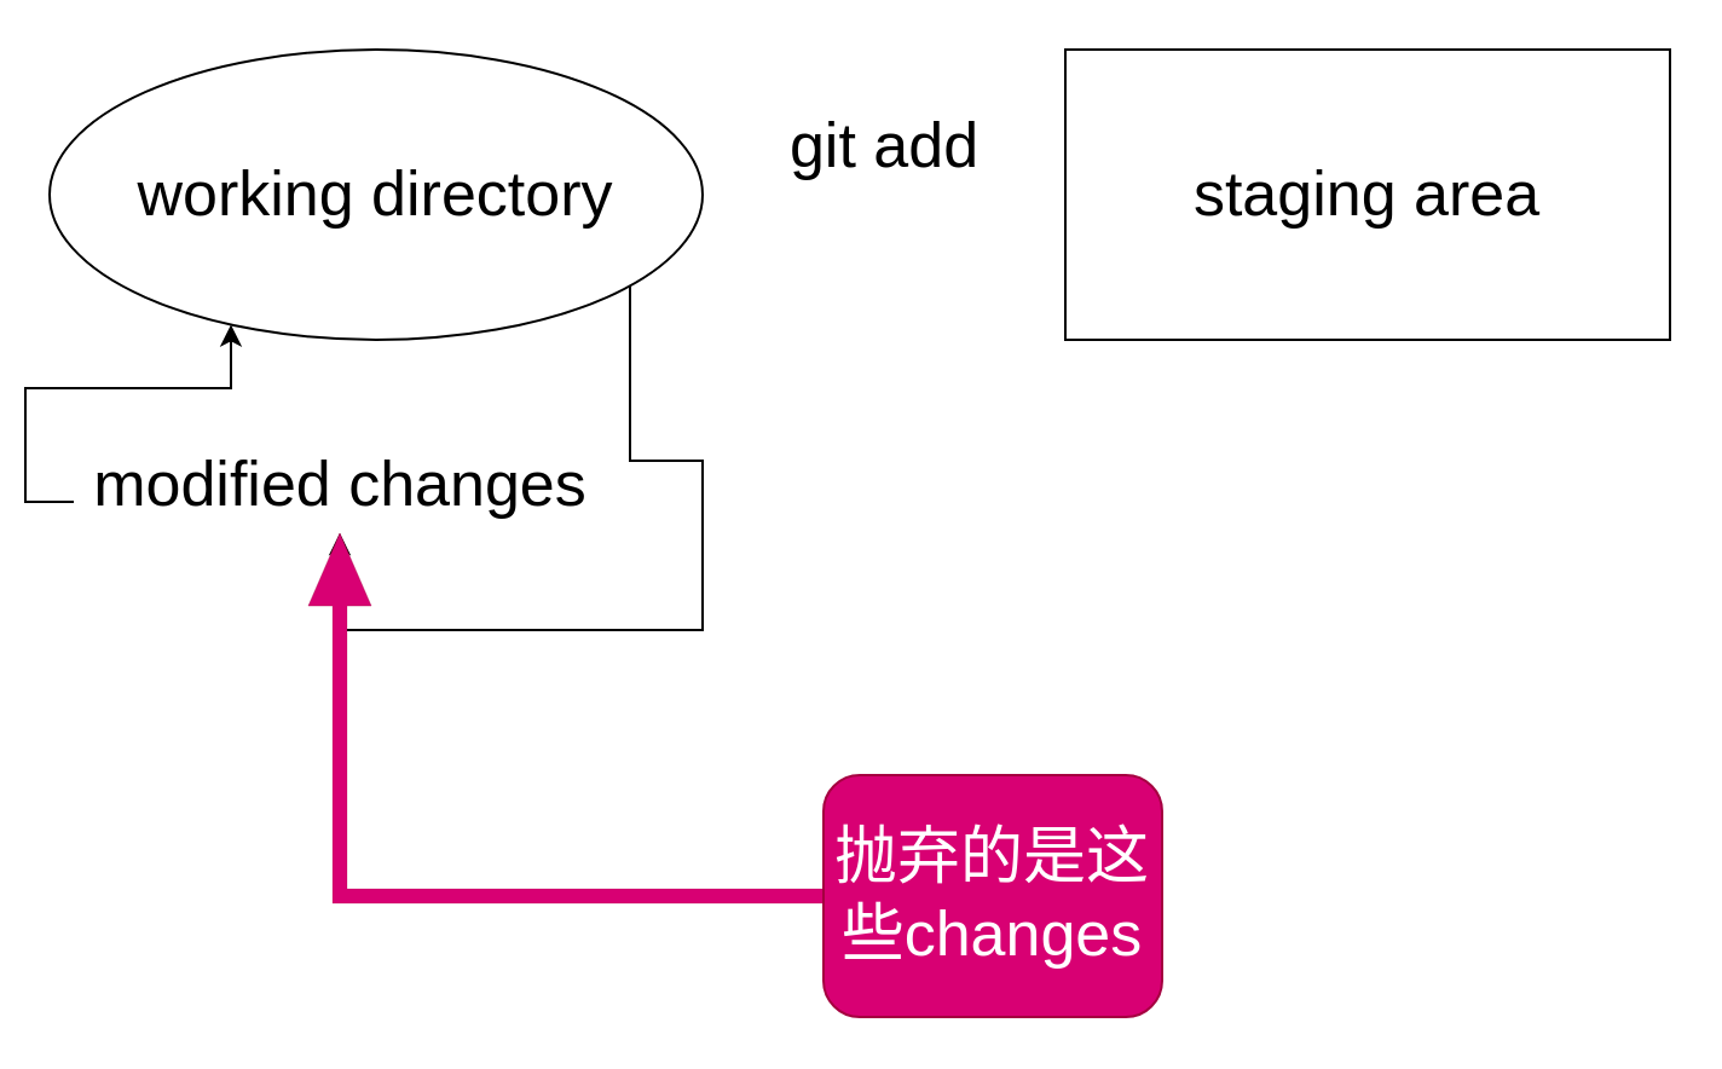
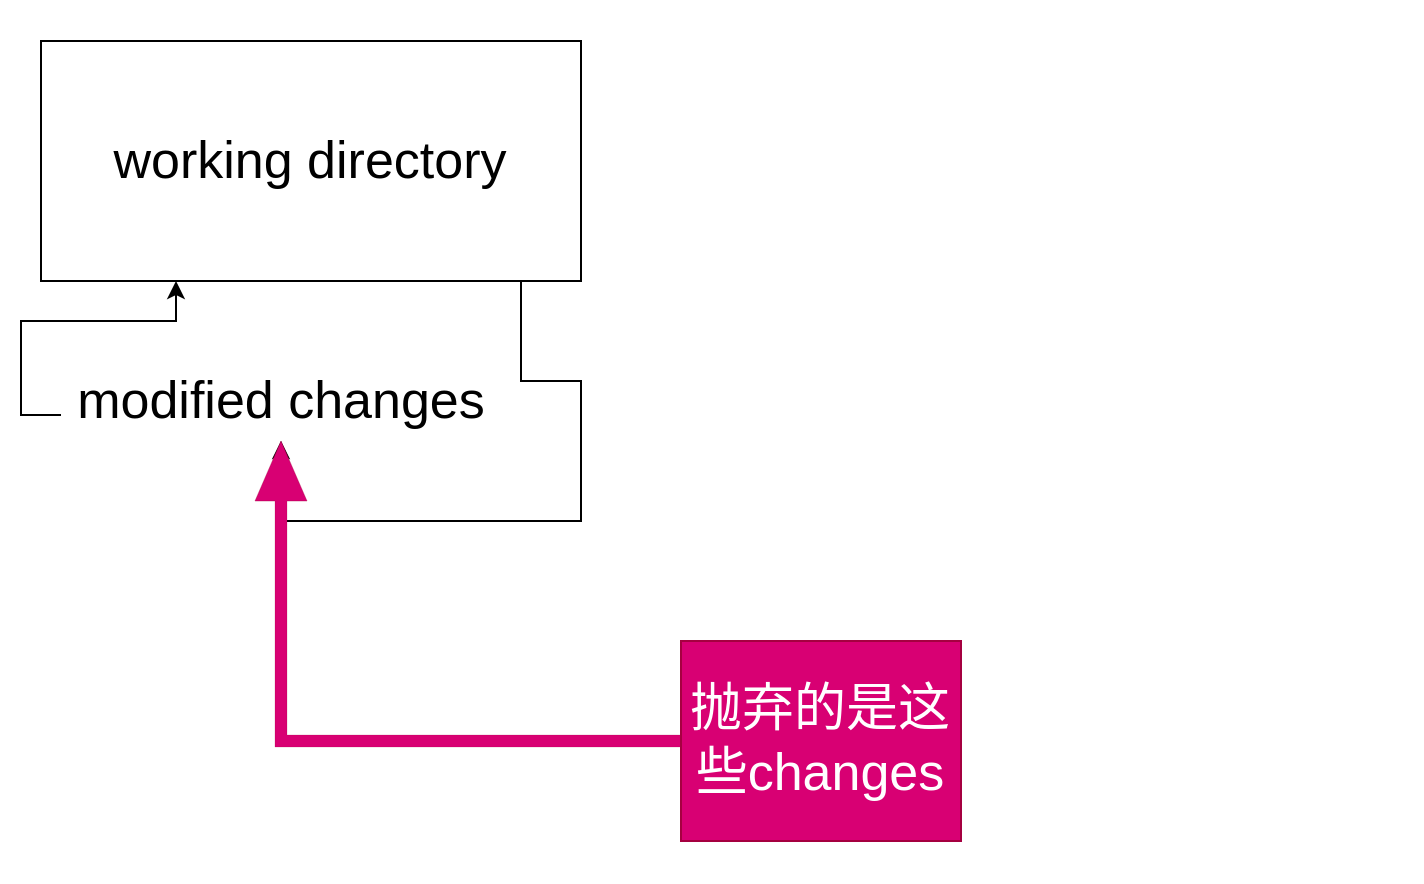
- <mxCell id="5" value="git add" style="text;html=1;align=center;verticalAlign=middle;resizable=0;points=[];autosize=1;strokeColor=none;fillColor=none;fontSize=26;" vertex="1" parent="1"><mxGeometry x="320" y="40" width="90" height="40" as="geometry" /></mxCell>
- <mxCell id="3" value="&lt;h3&gt;&lt;font style=&quot;font-size: 26px ; font-weight: normal&quot;&gt;working directory&lt;/font&gt;&lt;/h3&gt;" style="ellipse;whiteSpace=wrap;html=1;fontStyle=1;" vertex="1" parent="1"><mxGeometry x="20" y="20" width="270" height="120" as="geometry" /></mxCell>
+ <mxCell id="3" value="&lt;h3&gt;&lt;font style=&quot;font-size: 26px ; font-weight: normal&quot;&gt;working directory&lt;/font&gt;&lt;/h3&gt;" style="rounded=0;whiteSpace=wrap;html=1;fontStyle=1" vertex="1" parent="1"><mxGeometry x="20" y="20" width="270" height="120" as="geometry" /></mxCell>
- <mxCell id="4" value="staging area" style="whiteSpace=wrap;html=1;fontSize=26;" vertex="1" parent="1"><mxGeometry x="440" y="20" width="250" height="120" as="geometry" /></mxCell>
- <mxCell id="9" value="抛弃的是这些changes" style="rounded=1;whiteSpace=wrap;html=1;fontSize=26;fillColor=#d80073;strokeColor=#A50040;fontColor=#ffffff;" vertex="1" parent="1"><mxGeometry x="340" y="320" width="140" height="100" as="geometry" /></mxCell>
+ <mxCell id="9" value="抛弃的是这些changes" style="whiteSpace=wrap;html=1;fontSize=26;fillColor=#d80073;strokeColor=#A50040;fontColor=#ffffff;rounded=0;" vertex="1" parent="1"><mxGeometry x="340" y="320" width="140" height="100" as="geometry" /></mxCell>
